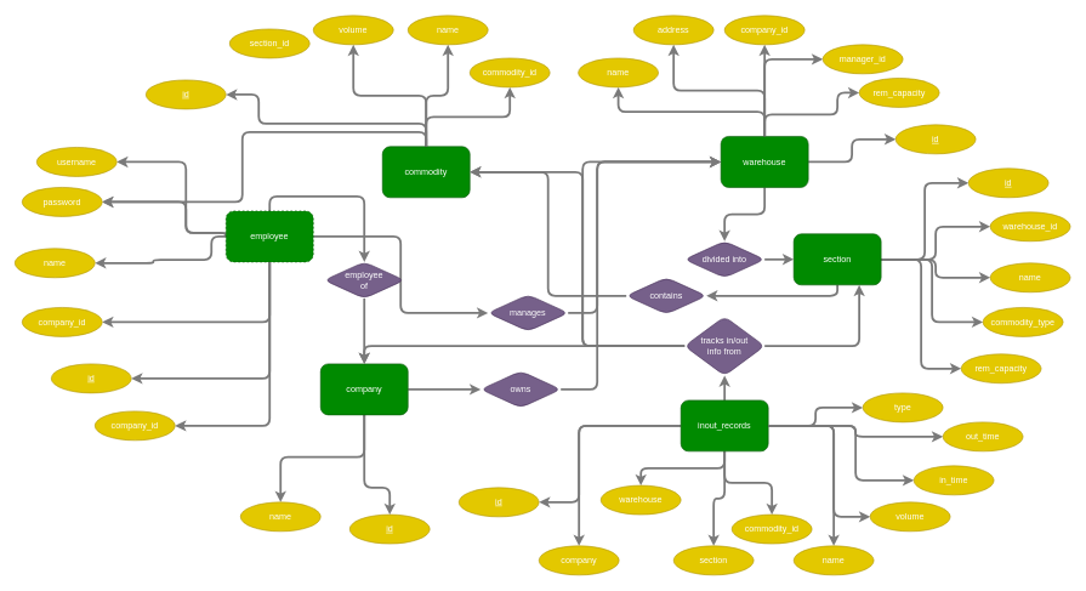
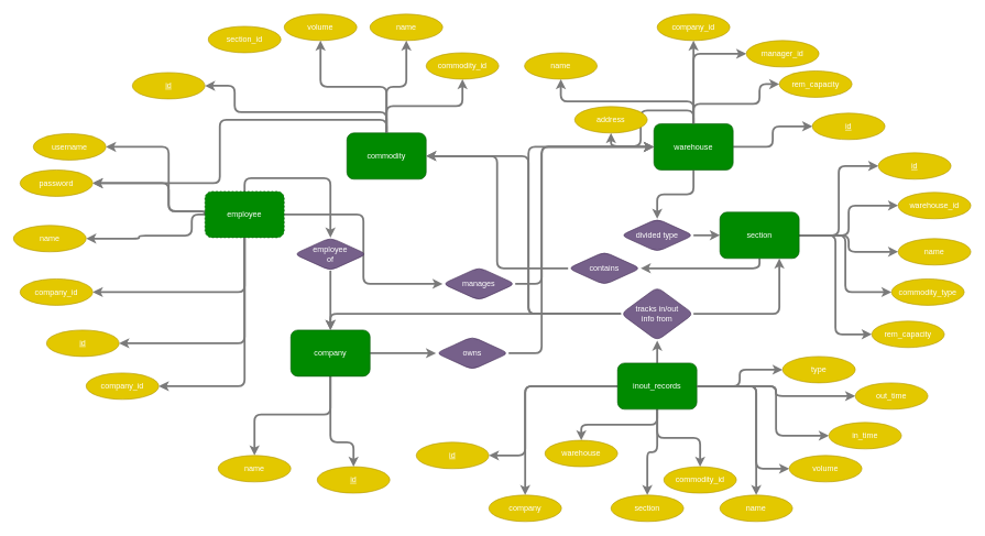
- <mxCell id="19" value="&lt;font color=&quot;#ffffff&quot;&gt;address&lt;/font&gt;" style="ellipse;whiteSpace=wrap;html=1;rounded=1;fillColor=#e3c800;strokeColor=#B09500;fontColor=#000000;" parent="1" vertex="1"><mxGeometry x="870" y="20.5" width="110" height="40" as="geometry" /></mxCell>
+ <mxCell id="19" value="&lt;font color=&quot;#ffffff&quot;&gt;address&lt;/font&gt;" style="ellipse;whiteSpace=wrap;html=1;rounded=1;fillColor=#e3c800;strokeColor=#B09500;fontColor=#000000;" parent="1" vertex="1"><mxGeometry x="870" y="160.5" width="110" height="40" as="geometry" /></mxCell>
- <mxCell id="75" value="divided into" style="rhombus;whiteSpace=wrap;html=1;rounded=1;fillColor=#76608a;strokeColor=#432D57;fontColor=#ffffff;" parent="1" vertex="1"><mxGeometry x="940" y="330.5" width="110" height="50" as="geometry" /></mxCell>
+ <mxCell id="75" value="divided type" style="rhombus;whiteSpace=wrap;html=1;rounded=1;fillColor=#76608a;strokeColor=#432D57;fontColor=#ffffff;" parent="1" vertex="1"><mxGeometry x="940" y="330.5" width="110" height="50" as="geometry" /></mxCell>
